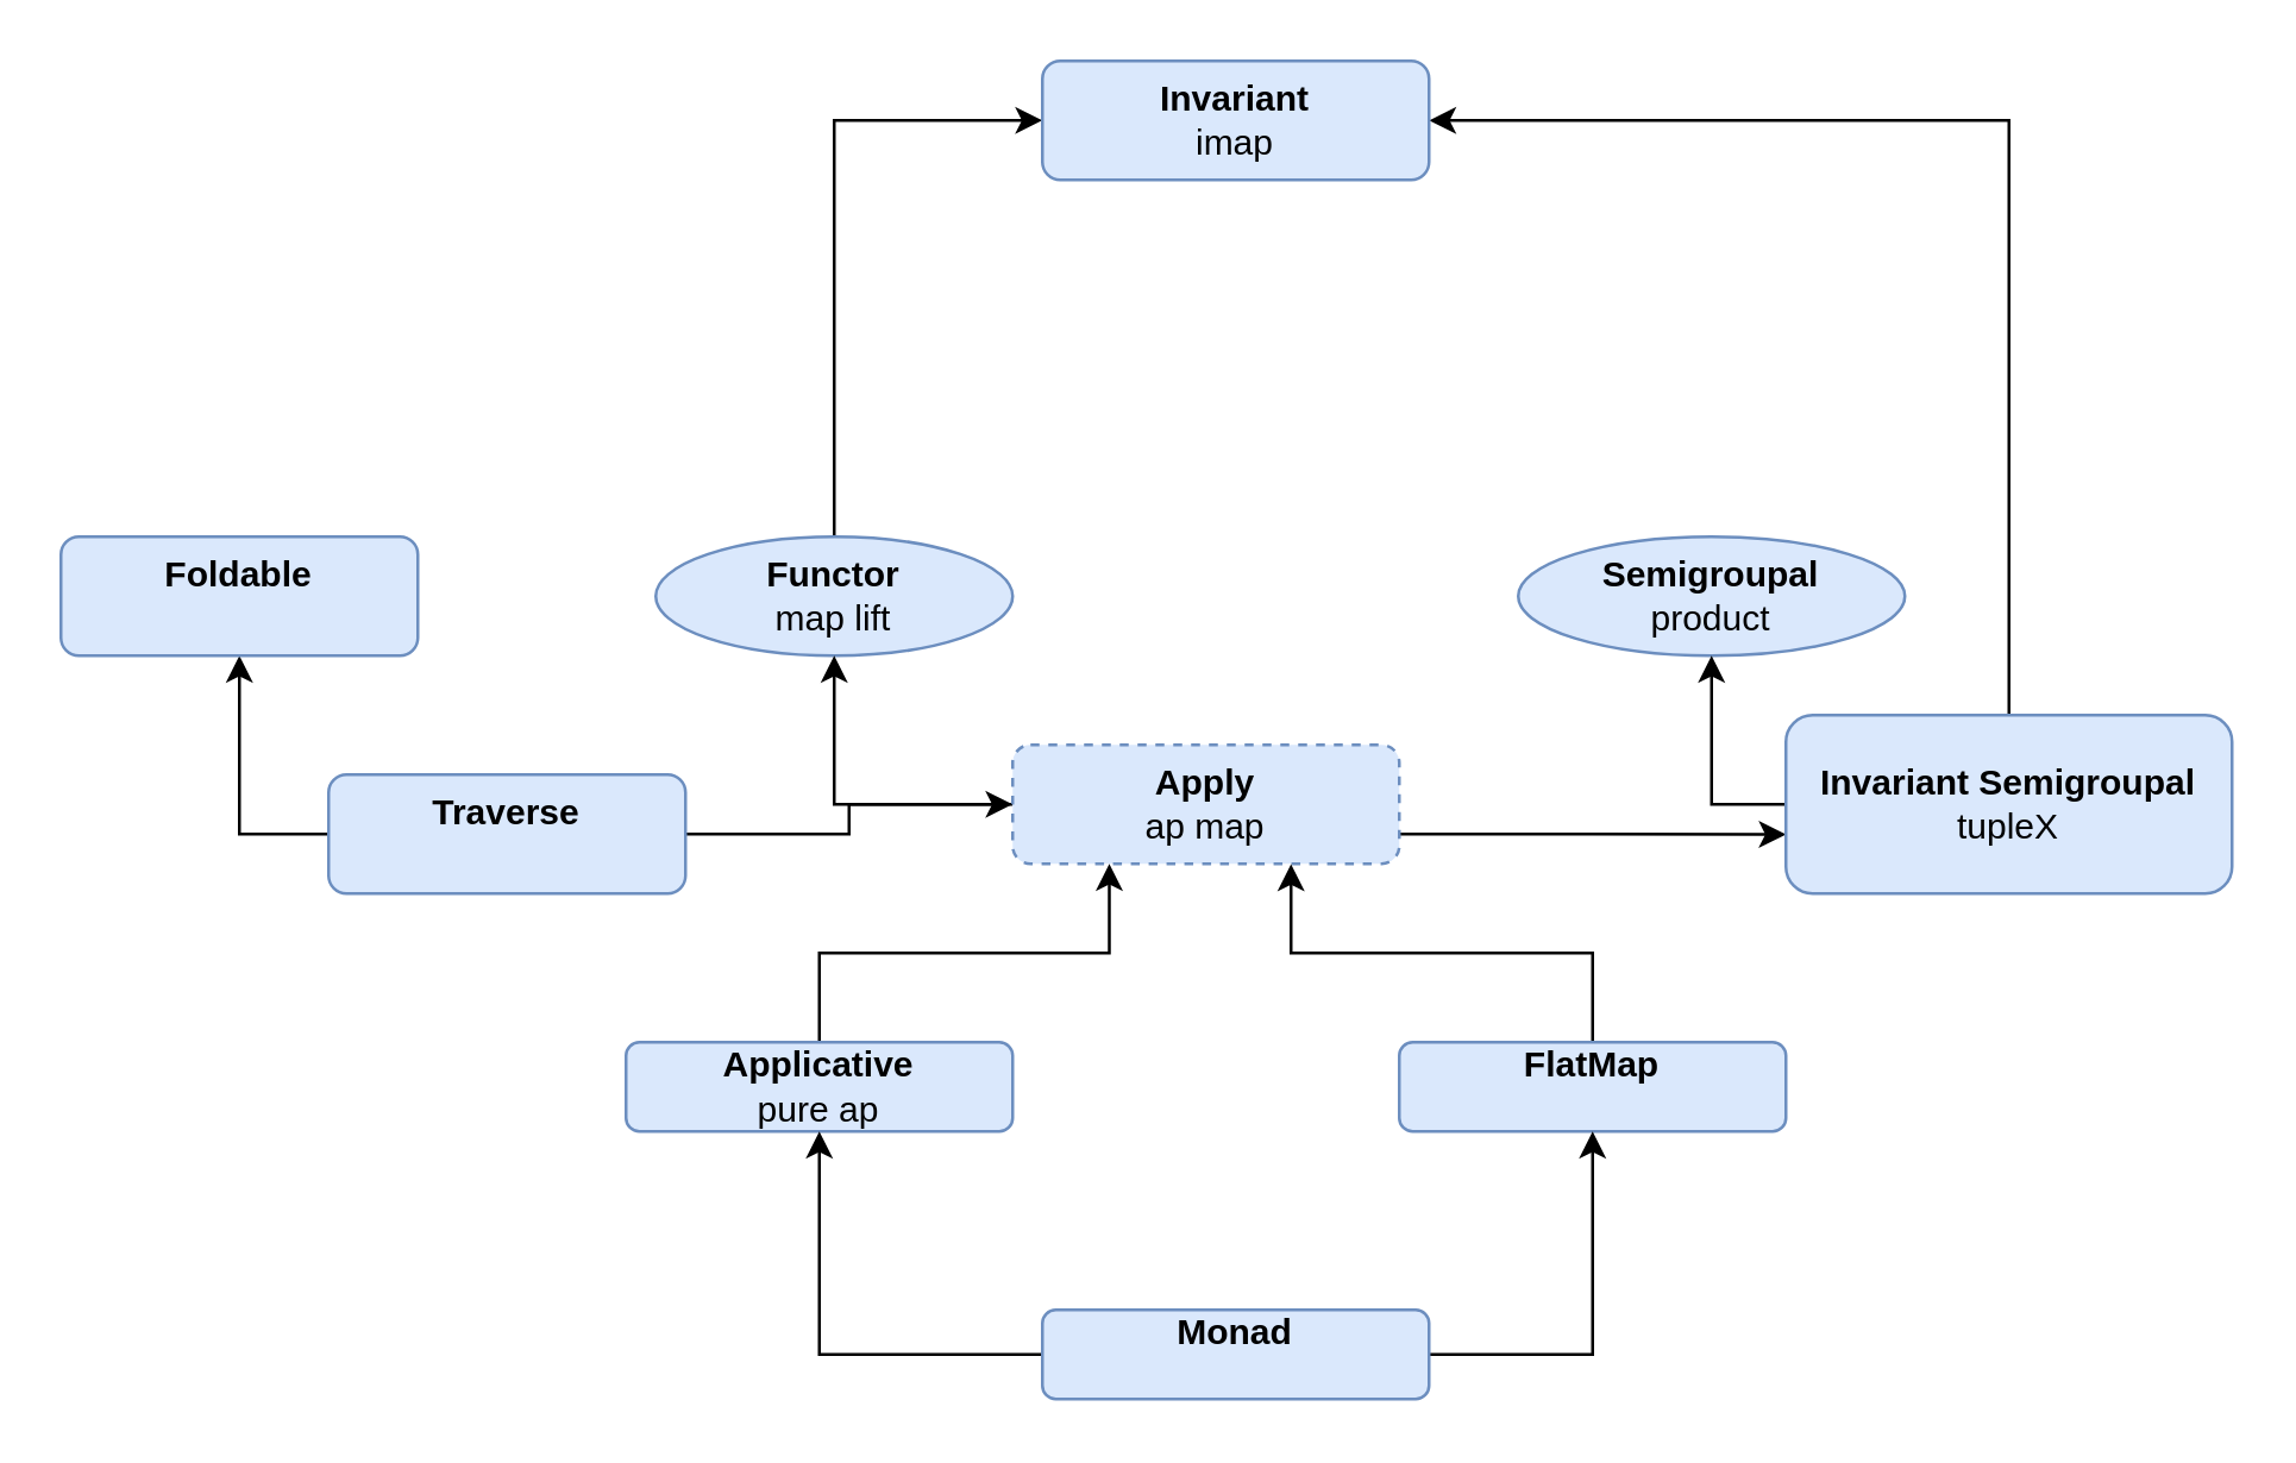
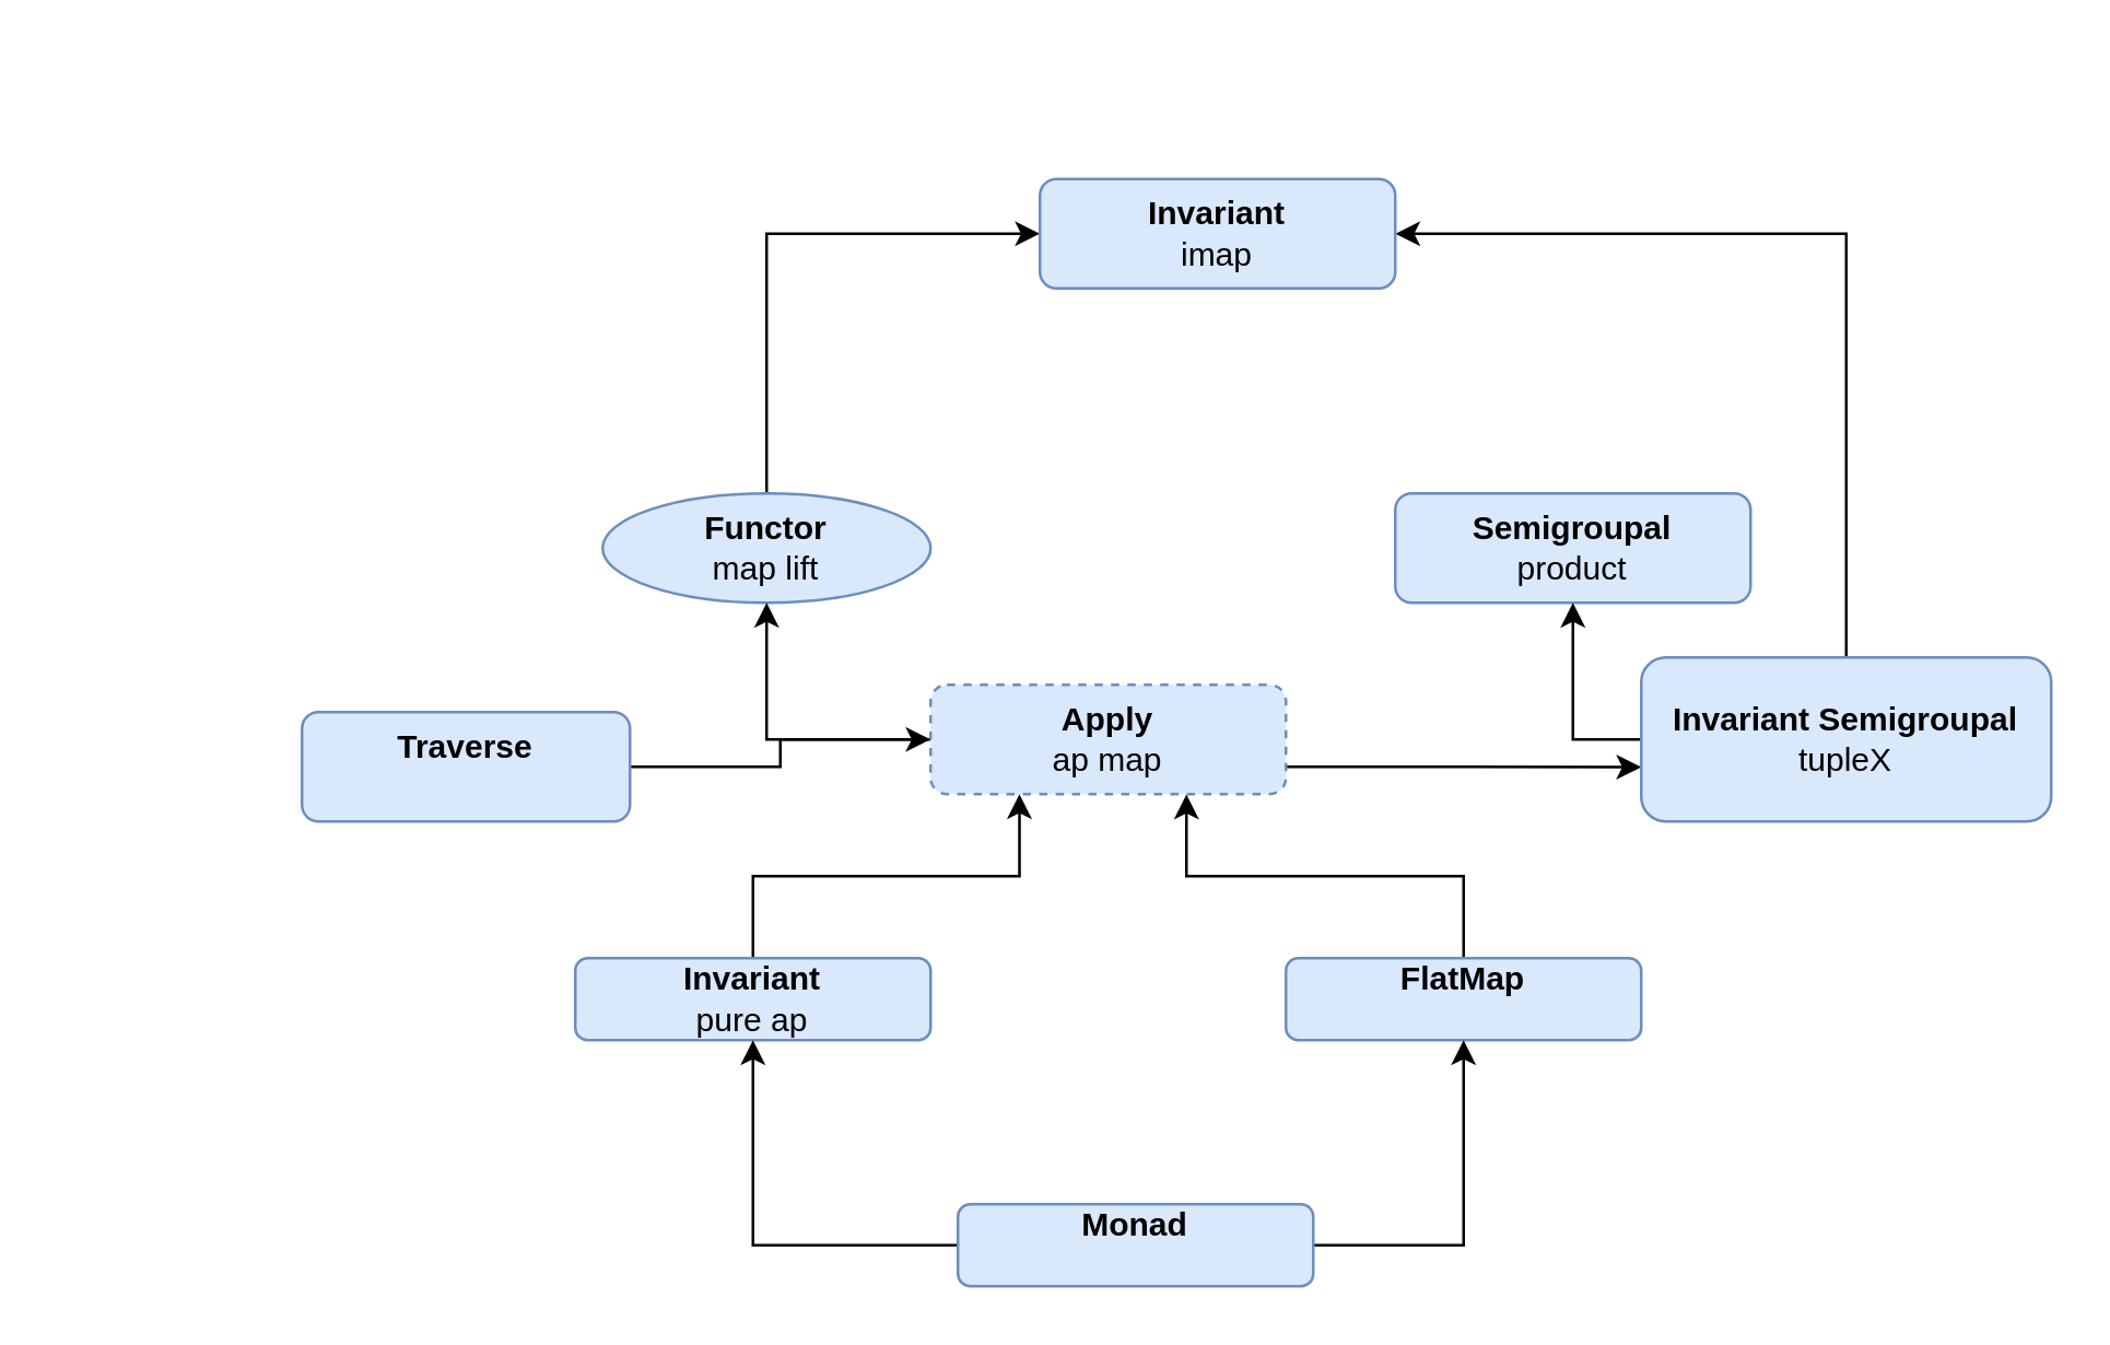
- <mxCell id="13" value="&lt;div&gt;&lt;b&gt;Invariant&lt;/b&gt;&lt;/div&gt;&lt;div&gt;imap&lt;/div&gt;" style="rounded=1;whiteSpace=wrap;html=1;fillColor=#dae8fc;strokeColor=#6c8ebf;" parent="1" vertex="1"><mxGeometry x="350" y="20" width="130" height="40" as="geometry" /></mxCell>
+ <mxCell id="13" value="&lt;div&gt;&lt;b&gt;Invariant&lt;/b&gt;&lt;/div&gt;&lt;div&gt;imap&lt;/div&gt;" style="rounded=1;whiteSpace=wrap;html=1;fillColor=#dae8fc;strokeColor=#6c8ebf;" parent="1" vertex="1"><mxGeometry x="380" y="65" width="130" height="40" as="geometry" /></mxCell>
- <mxCell id="17" value="&lt;div&gt;&lt;b&gt;Foldable&lt;/b&gt;&lt;/div&gt;&lt;div&gt;&lt;br&gt;&lt;/div&gt;" style="rounded=1;whiteSpace=wrap;html=1;fillColor=#dae8fc;strokeColor=#6c8ebf;" parent="1" vertex="1"><mxGeometry x="20" y="180" width="120" height="40" as="geometry" /></mxCell>
- <mxCell id="9" value="&lt;div&gt;&lt;b&gt;Semigroupal&lt;/b&gt;&lt;/div&gt;&lt;div&gt;product&lt;/div&gt;" style="ellipse;whiteSpace=wrap;html=1;fillColor=#dae8fc;strokeColor=#6c8ebf;" parent="1" vertex="1"><mxGeometry x="510" y="180" width="130" height="40" as="geometry" /></mxCell>
+ <mxCell id="9" value="&lt;div&gt;&lt;b&gt;Semigroupal&lt;/b&gt;&lt;/div&gt;&lt;div&gt;product&lt;/div&gt;" style="rounded=1;whiteSpace=wrap;html=1;fillColor=#dae8fc;strokeColor=#6c8ebf;" parent="1" vertex="1"><mxGeometry x="510" y="180" width="130" height="40" as="geometry" /></mxCell>
- <mxCell id="15" style="edgeStyle=orthogonalEdgeStyle;rounded=0;orthogonalLoop=1;jettySize=auto;html=1;exitX=0;exitY=0.5;exitDx=0;exitDy=0;entryX=0.5;entryY=1;entryDx=0;entryDy=0;" parent="1" source="16" target="17" edge="1"><mxGeometry relative="1" as="geometry" /></mxCell>
- <mxCell id="8" value="&lt;div&gt;&lt;b&gt;Applicative&lt;/b&gt;&lt;/div&gt;&lt;div&gt;pure ap&lt;/div&gt;" style="rounded=1;whiteSpace=wrap;html=1;fillColor=#dae8fc;strokeColor=#6c8ebf;" parent="1" vertex="1"><mxGeometry x="210" y="350" width="130" height="30" as="geometry" /></mxCell>
+ <mxCell id="8" value="&lt;div&gt;&lt;b&gt;Invariant&lt;/b&gt;&lt;/div&gt;&lt;div&gt;pure ap&lt;/div&gt;" style="rounded=1;whiteSpace=wrap;html=1;fillColor=#dae8fc;strokeColor=#6c8ebf;" parent="1" vertex="1"><mxGeometry x="210" y="350" width="130" height="30" as="geometry" /></mxCell>
